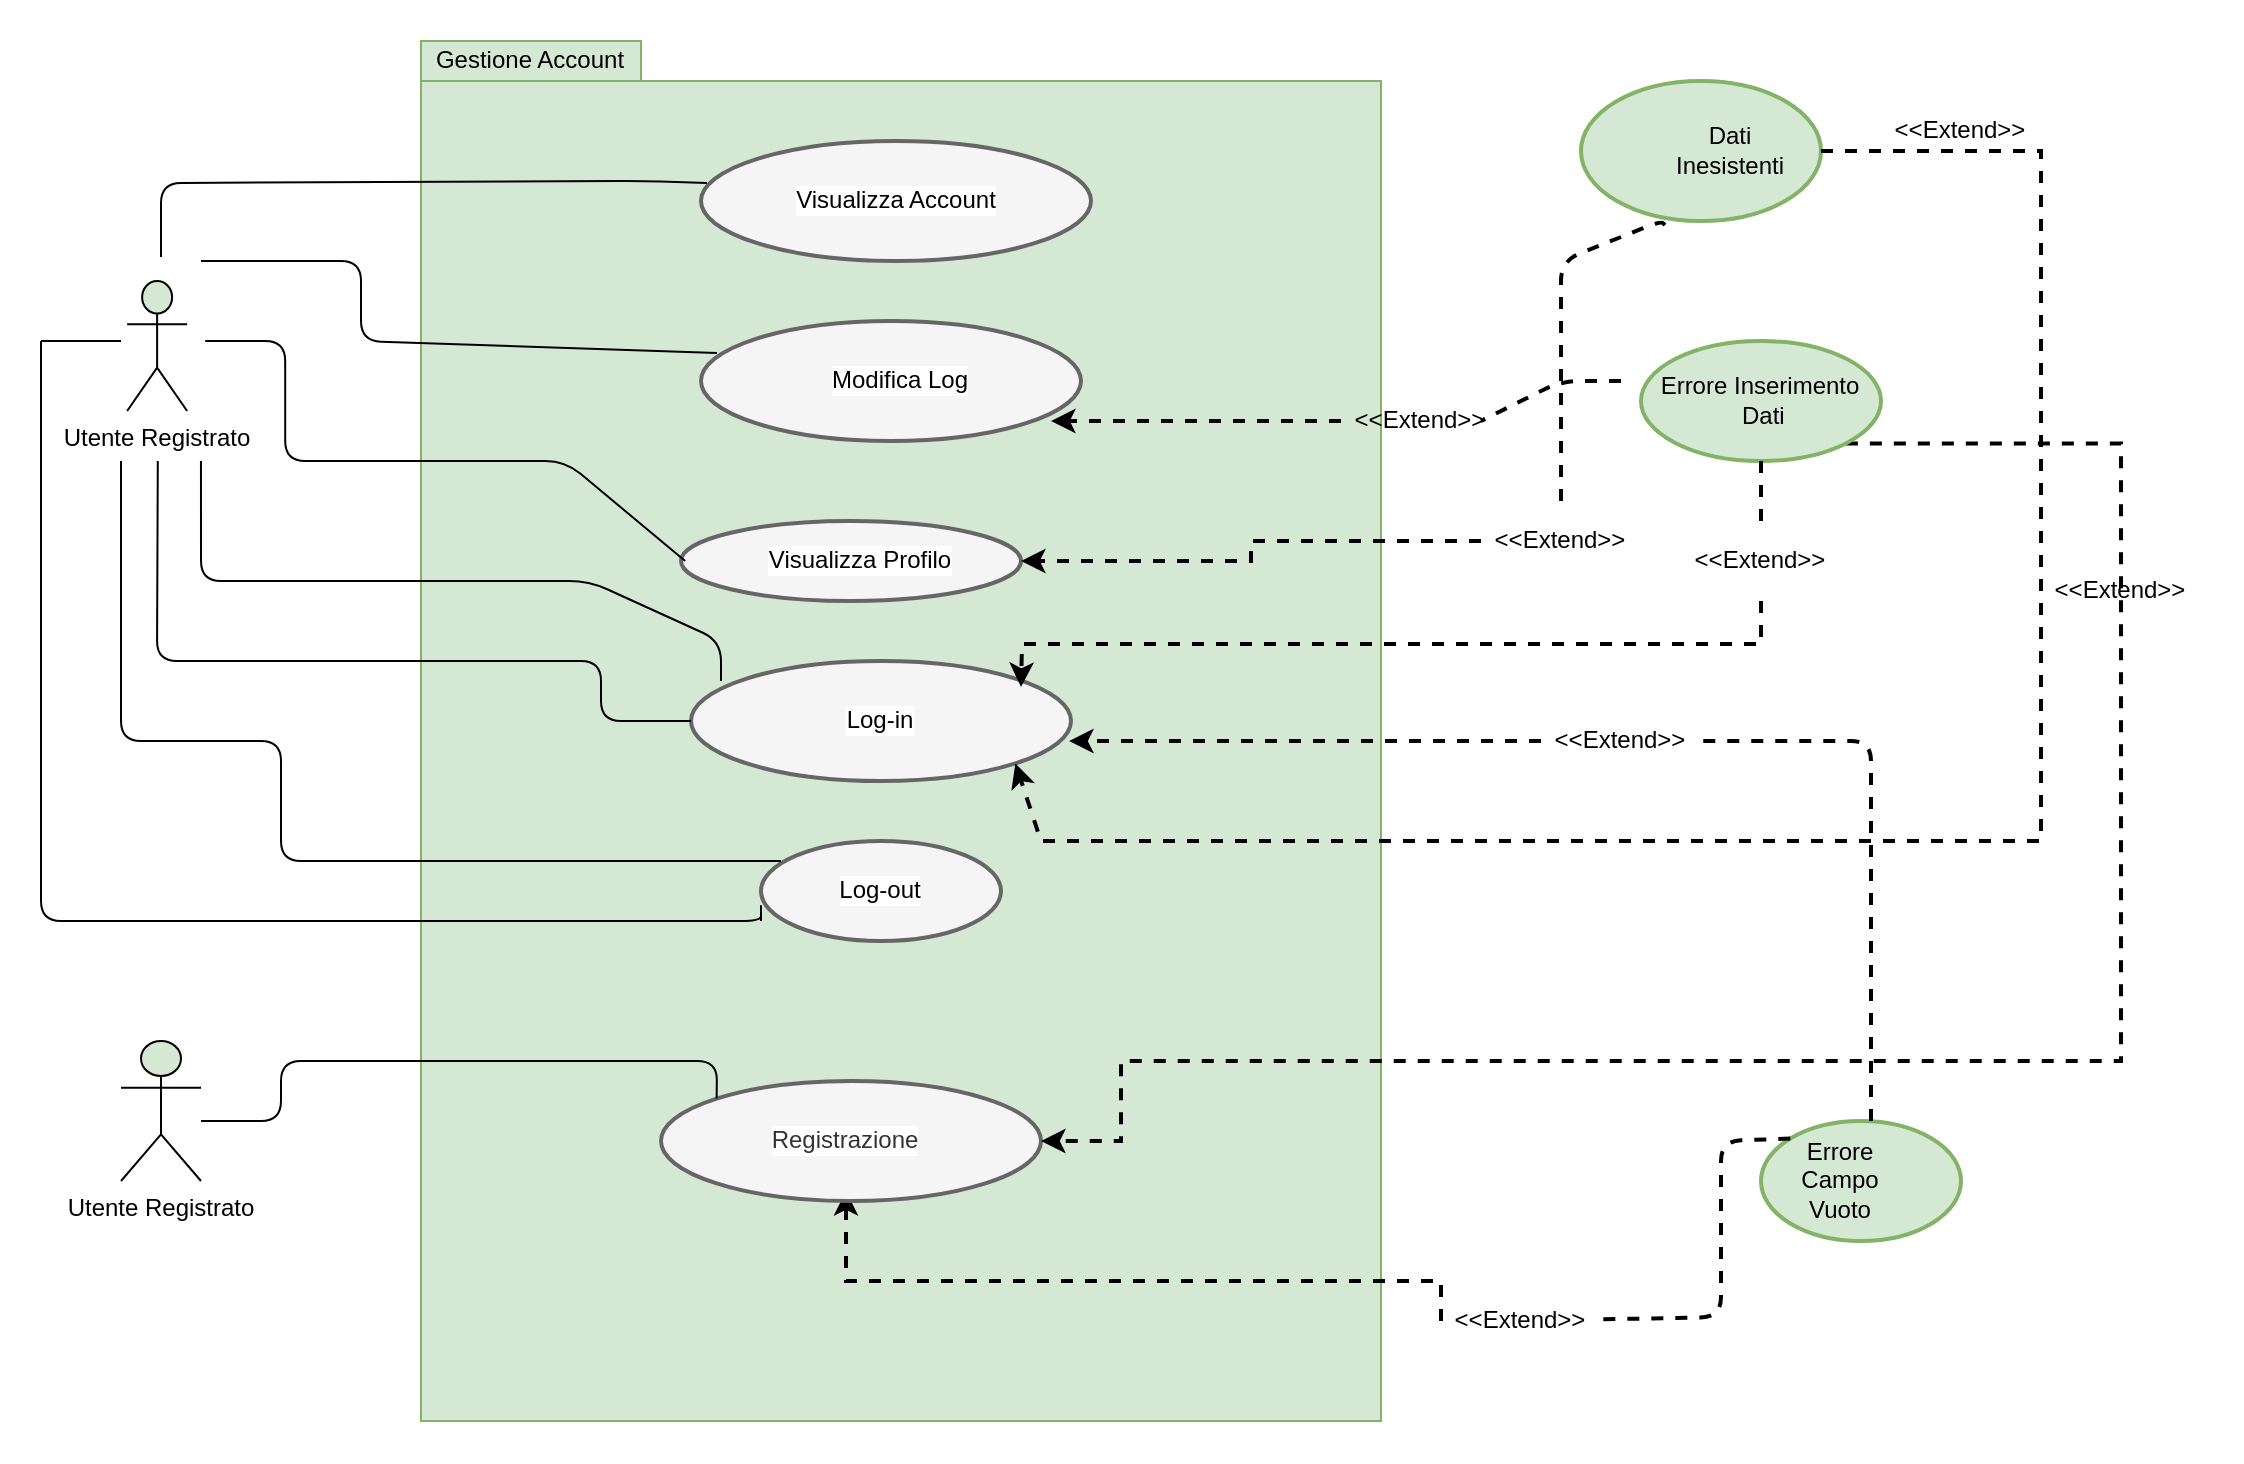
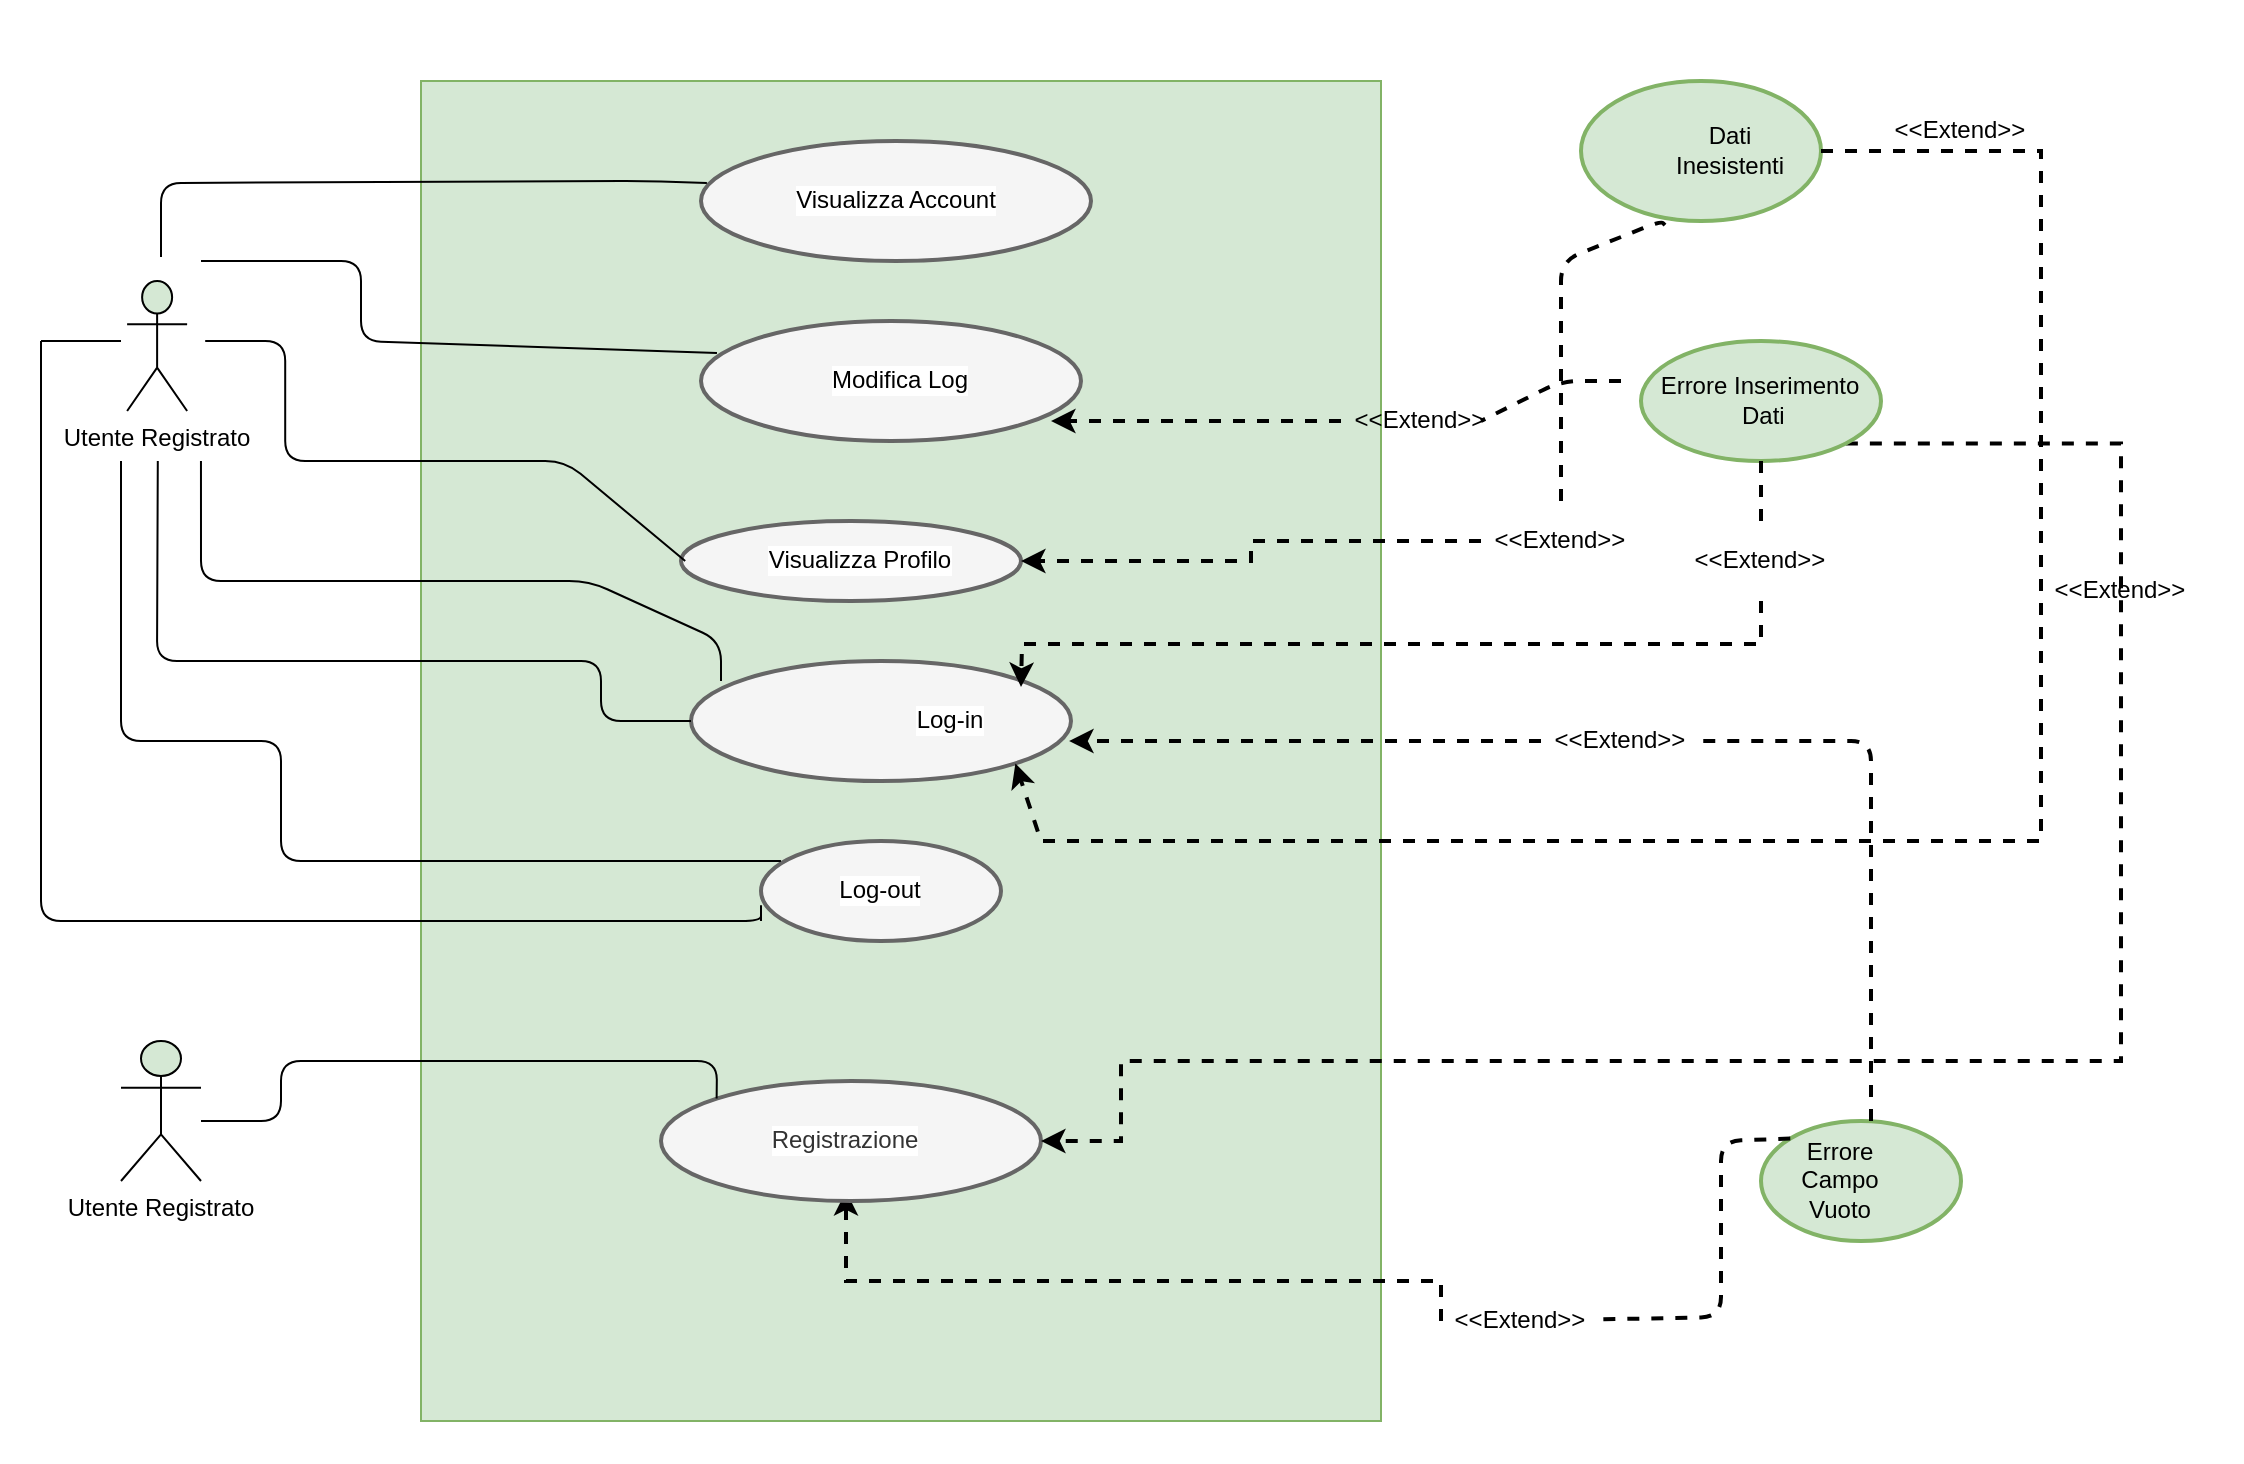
- <mxCell id="3" value="Gestione Account" style="rounded=0;whiteSpace=wrap;html=1;fillColor=#d5e8d4;strokeColor=#82b366;" parent="1" vertex="1"><mxGeometry x="210" y="20" width="110" height="20" as="geometry" /></mxCell>
- <mxCell id="18" value="Log-in" style="text;html=1;strokeColor=none;fillColor=none;align=center;verticalAlign=middle;whiteSpace=wrap;rounded=0;labelBackgroundColor=#FFFFFF;fontColor=#000000;" parent="1" vertex="1"><mxGeometry x="385" y="340" width="110" height="40" as="geometry" /></mxCell>
+ <mxCell id="18" value="Log-in" style="text;html=1;strokeColor=none;fillColor=none;align=center;verticalAlign=middle;whiteSpace=wrap;rounded=0;labelBackgroundColor=#FFFFFF;fontColor=#000000;" parent="1" vertex="1"><mxGeometry x="420" y="340" width="110" height="40" as="geometry" /></mxCell>
